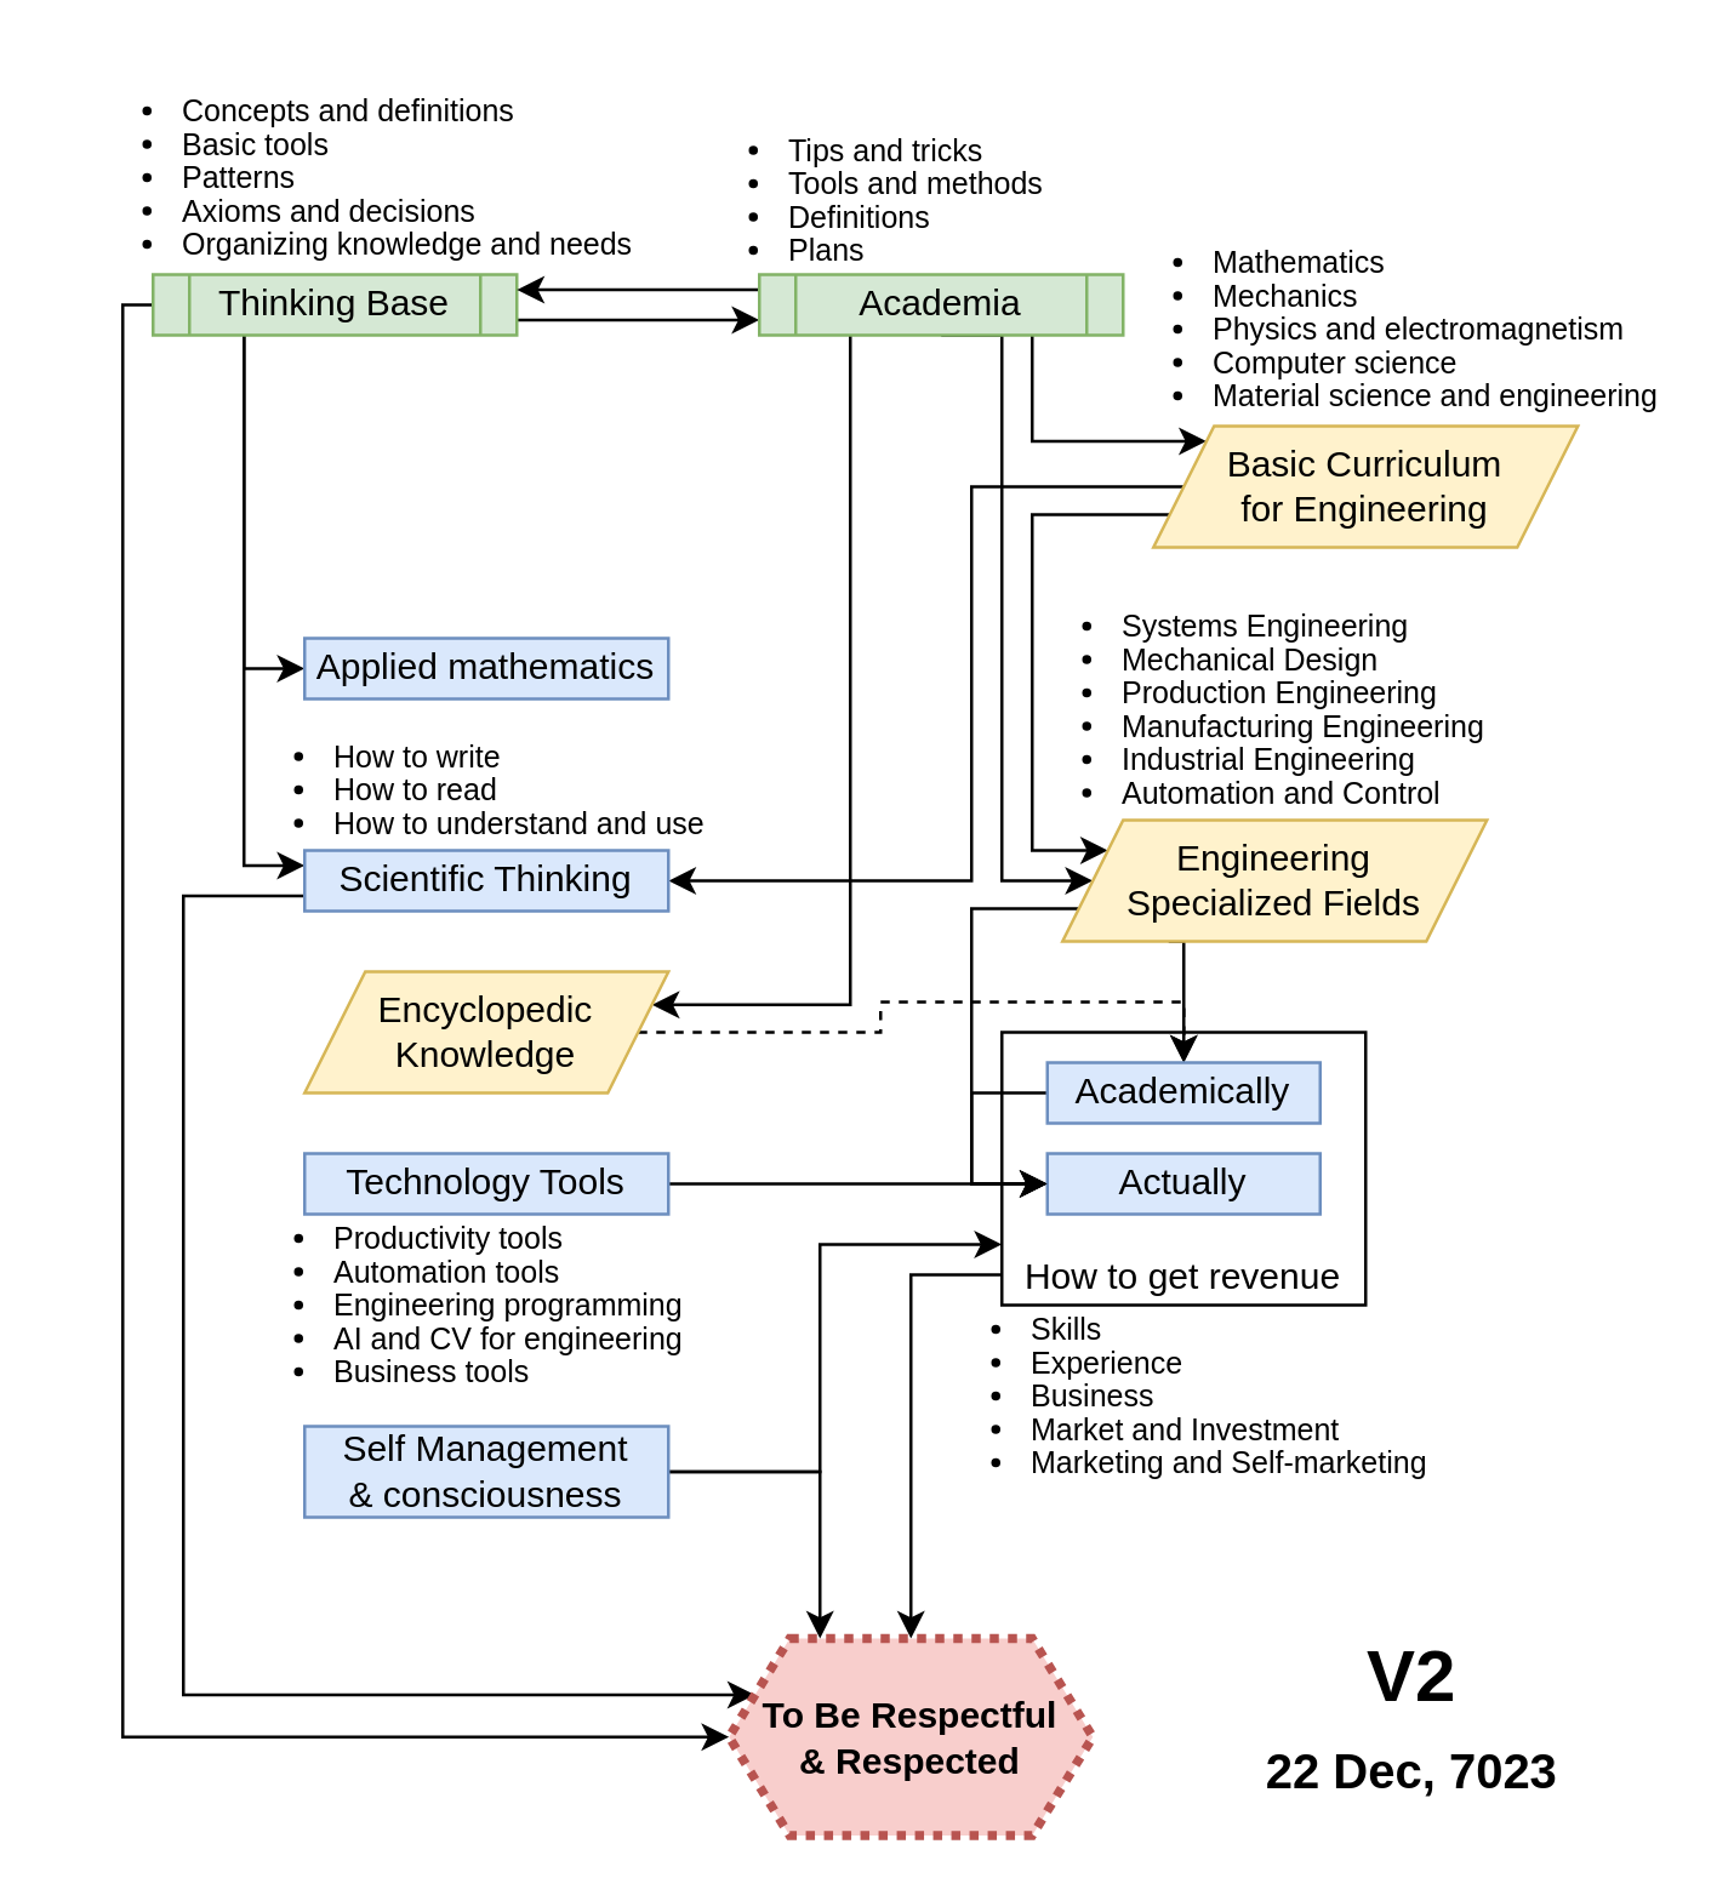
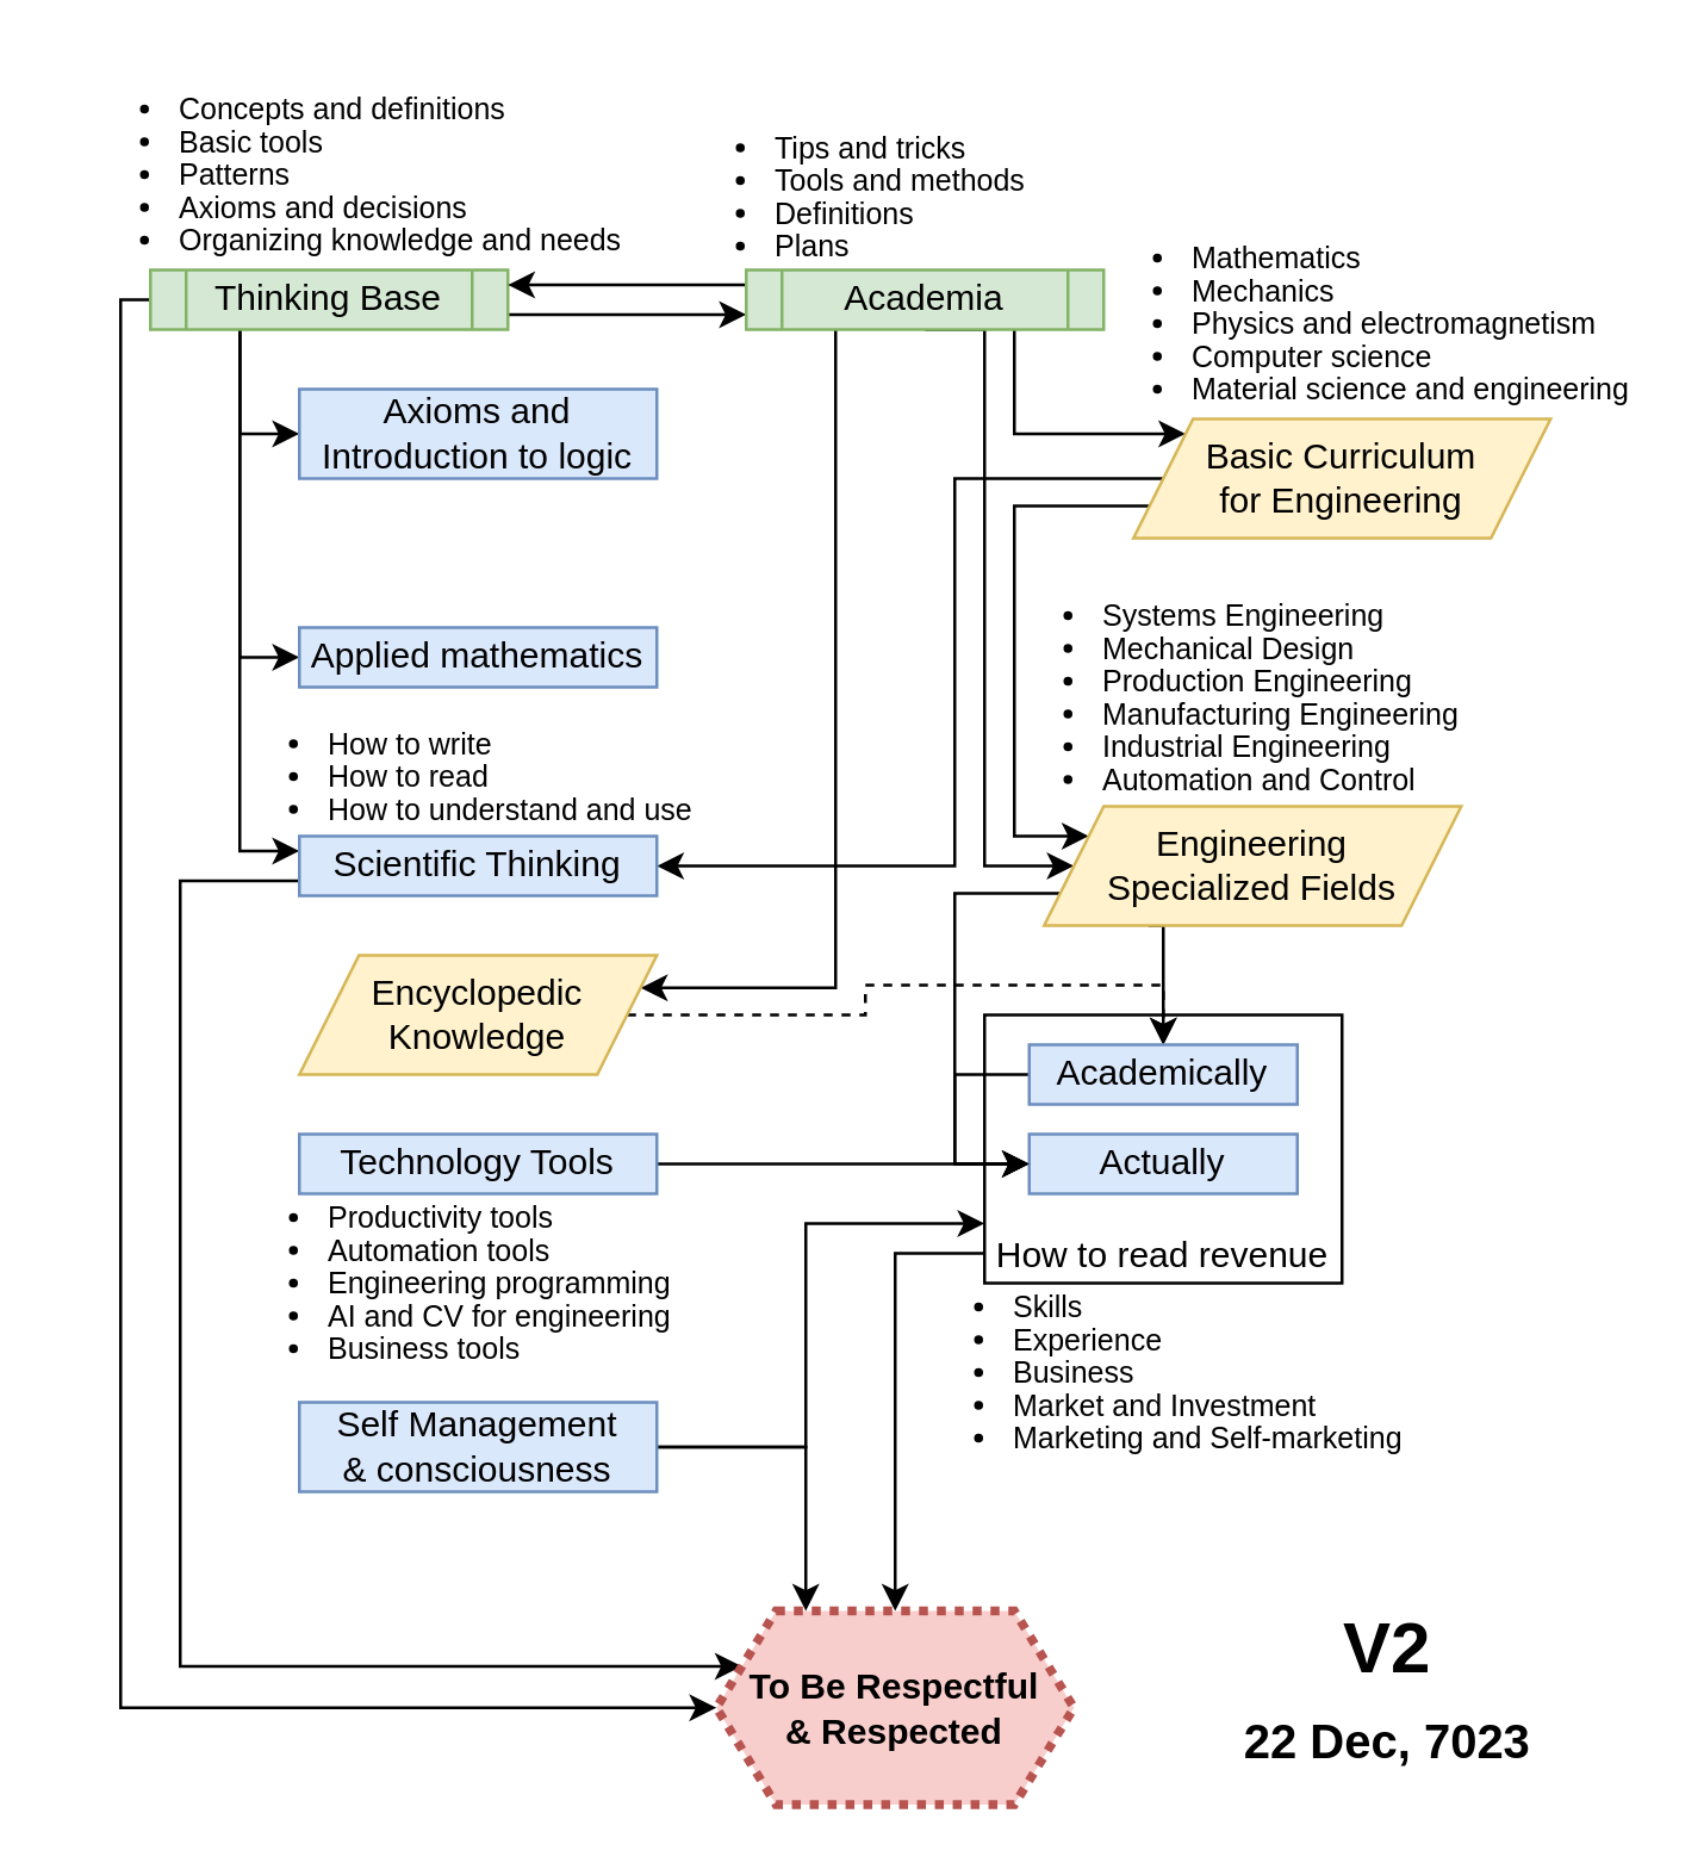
+ <mxCell id="5" style="edgeStyle=orthogonalEdgeStyle;rounded=0;orthogonalLoop=1;jettySize=auto;html=1;exitX=0.25;exitY=1;exitDx=0;exitDy=0;entryX=0;entryY=0.5;entryDx=0;entryDy=0;" parent="1" source="9" target="21" edge="1"><mxGeometry relative="1" as="geometry" /></mxCell>
+ <mxCell id="21" value="Axioms and Introduction to logic" style="rounded=0;whiteSpace=wrap;html=1;fillColor=#dae8fc;strokeColor=#6c8ebf;" parent="1" vertex="1"><mxGeometry x="100" y="130" width="120" height="30" as="geometry" /></mxCell>
- <mxCell id="3" value="How to get revenue" style="rounded=0;whiteSpace=wrap;html=1;verticalAlign=bottom;" parent="1" vertex="1"><mxGeometry x="330" y="340" width="120" height="90" as="geometry" /></mxCell>
+ <mxCell id="3" value="How to read revenue" style="rounded=0;whiteSpace=wrap;html=1;verticalAlign=bottom;" parent="1" vertex="1"><mxGeometry x="330" y="340" width="120" height="90" as="geometry" /></mxCell>
